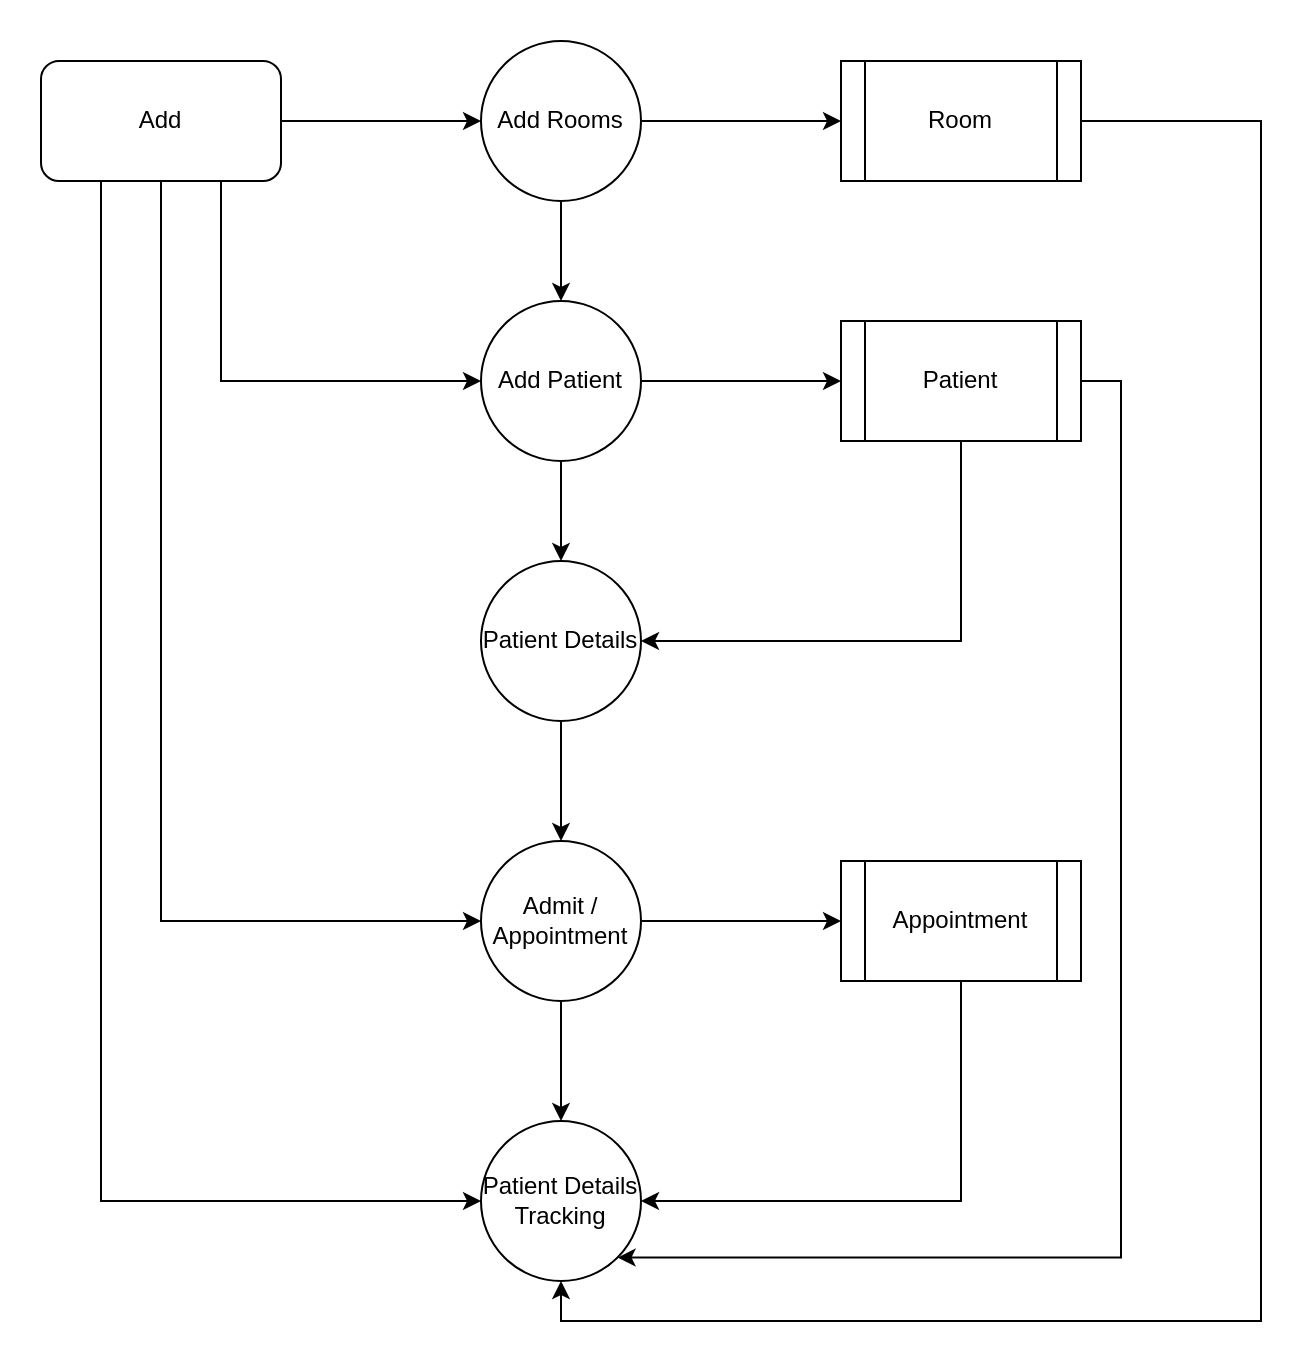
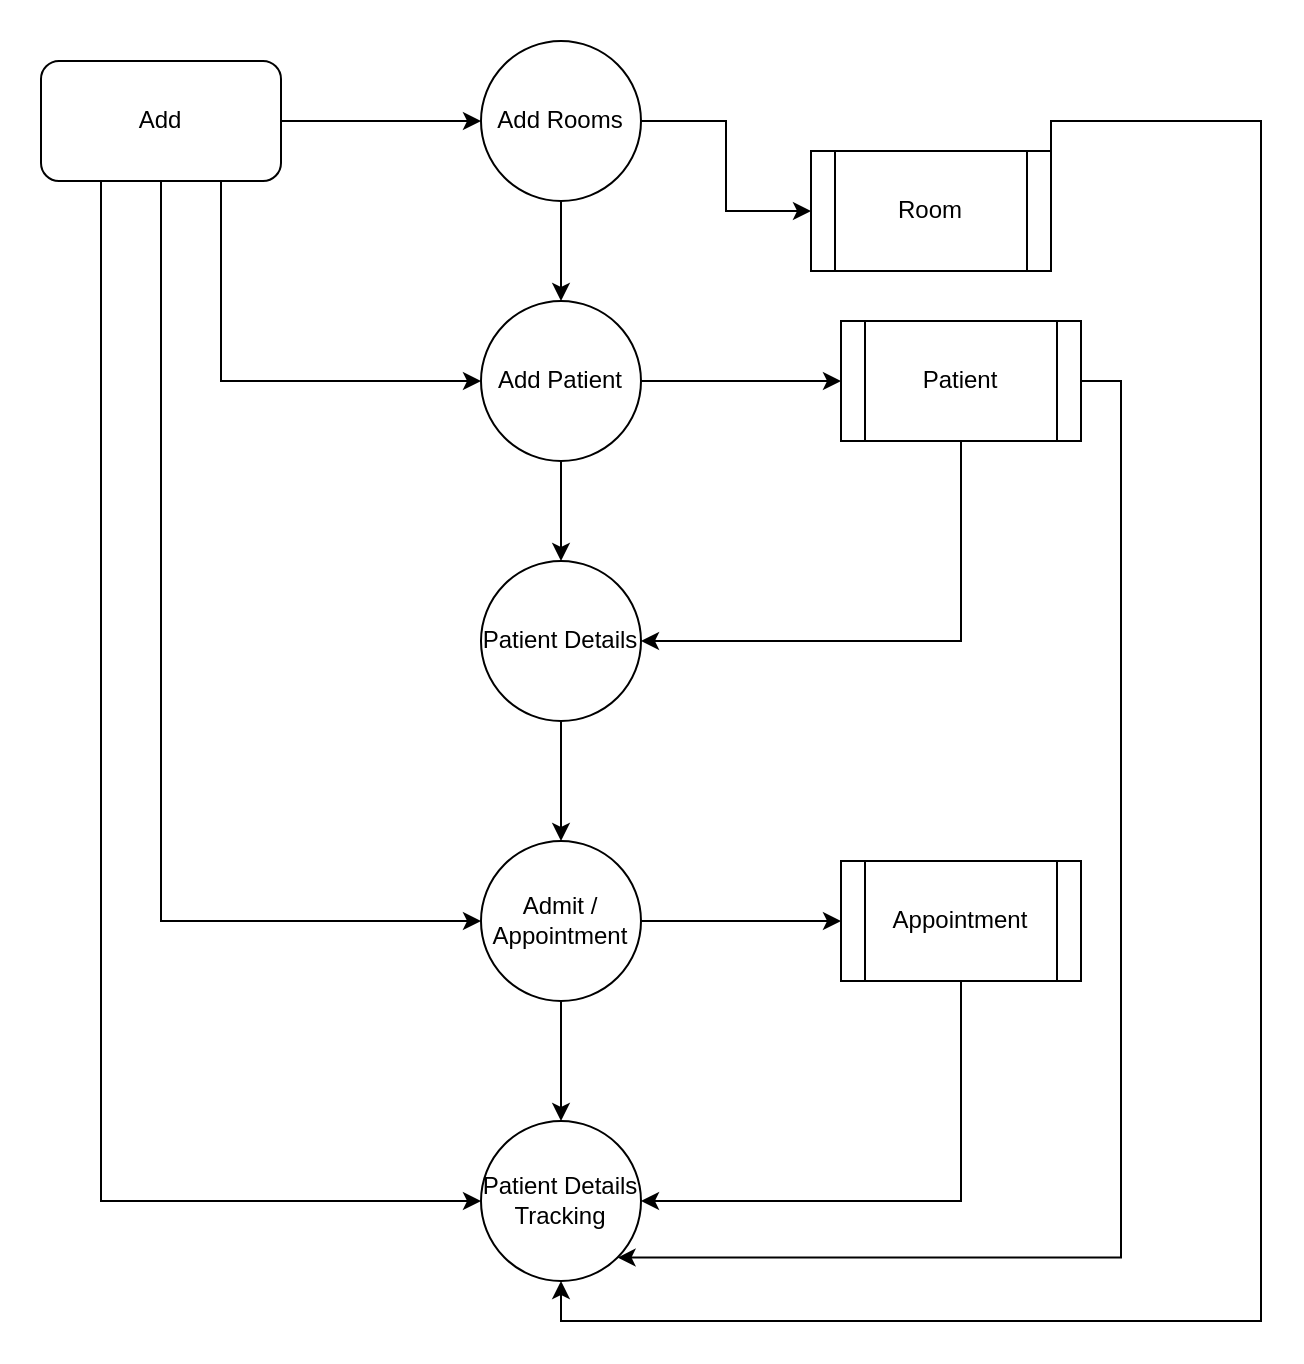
- <mxCell id="11" value="Room" style="shape=process;whiteSpace=wrap;html=1;backgroundOutline=1;" vertex="1" parent="1"><mxGeometry x="420" y="30" width="120" height="60" as="geometry" /></mxCell>
+ <mxCell id="11" value="Room" style="shape=process;whiteSpace=wrap;html=1;backgroundOutline=1;" vertex="1" parent="1"><mxGeometry x="405" y="75" width="120" height="60" as="geometry" /></mxCell>
